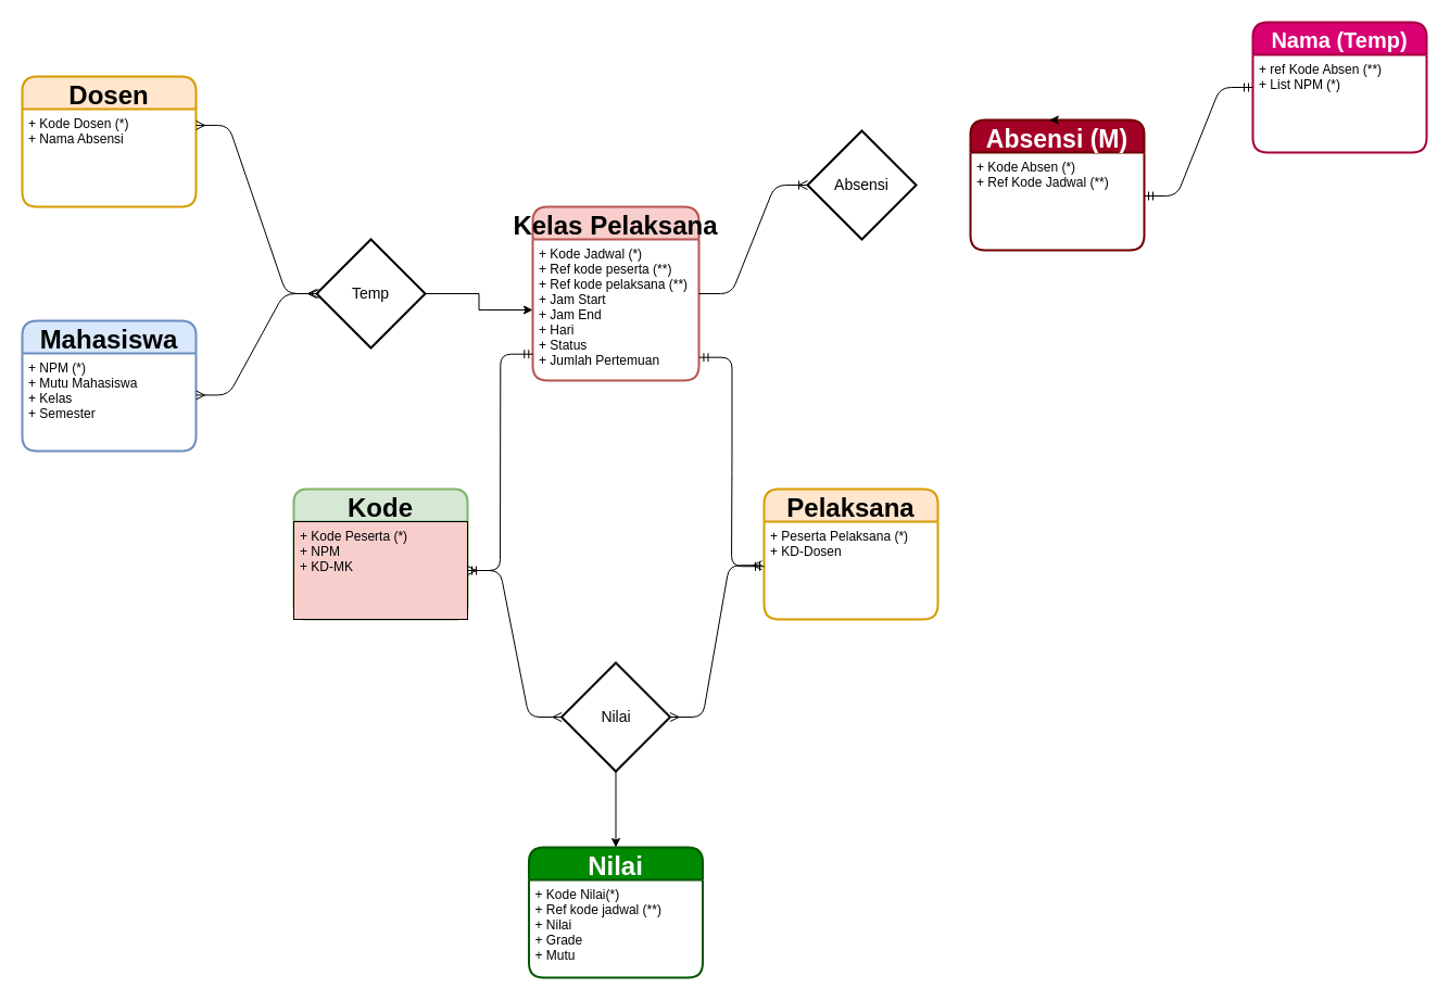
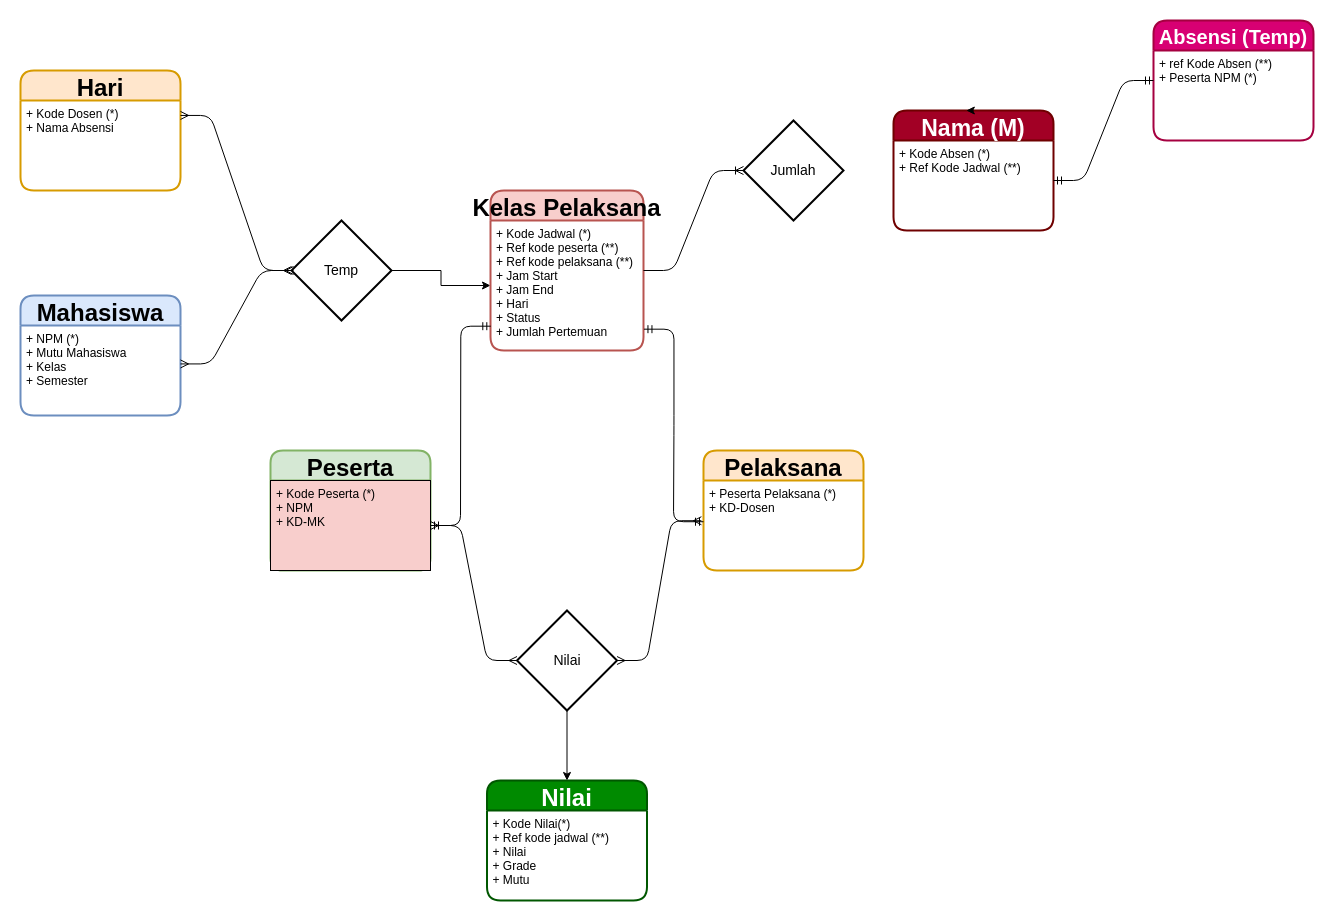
- <mxCell id="10" value="Nama (Temp)" style="swimlane;childLayout=stackLayout;horizontal=1;startSize=30;horizontalStack=0;fillColor=#d80073;rounded=1;fontSize=20;fontStyle=1;strokeWidth=2;resizeParent=0;resizeLast=1;shadow=0;dashed=0;align=center;strokeColor=#A50040;fontColor=#ffffff;" parent="1" vertex="1"><mxGeometry x="1153" y="20" width="160" height="120" as="geometry" /></mxCell>
+ <mxCell id="10" value="Absensi (Temp)" style="swimlane;childLayout=stackLayout;horizontal=1;startSize=30;horizontalStack=0;fillColor=#d80073;rounded=1;fontSize=20;fontStyle=1;strokeWidth=2;resizeParent=0;resizeLast=1;shadow=0;dashed=0;align=center;strokeColor=#A50040;fontColor=#ffffff;" parent="1" vertex="1"><mxGeometry x="1153" y="20" width="160" height="120" as="geometry" /></mxCell>
- <mxCell id="11" value="+ ref Kode Absen (**)&#10;+ List NPM (*)" style="align=left;strokeColor=none;fillColor=none;spacingLeft=4;fontSize=12;verticalAlign=top;resizable=0;rotatable=0;part=1;" parent="10" vertex="1"><mxGeometry y="30" width="160" height="90" as="geometry" /></mxCell>
+ <mxCell id="11" value="+ ref Kode Absen (**)&#10;+ Peserta NPM (*)" style="align=left;strokeColor=none;fillColor=none;spacingLeft=4;fontSize=12;verticalAlign=top;resizable=0;rotatable=0;part=1;" parent="10" vertex="1"><mxGeometry y="30" width="160" height="90" as="geometry" /></mxCell>
- <mxCell id="15" value="Dosen" style="swimlane;childLayout=stackLayout;horizontal=1;startSize=30;horizontalStack=0;fillColor=#ffe6cc;rounded=1;fontSize=24;fontStyle=1;strokeWidth=2;resizeParent=0;resizeLast=1;shadow=0;dashed=0;align=center;strokeColor=#d79b00;" parent="1" vertex="1"><mxGeometry x="20" y="70" width="160" height="120" as="geometry" /></mxCell>
+ <mxCell id="15" value="Hari" style="swimlane;childLayout=stackLayout;horizontal=1;startSize=30;horizontalStack=0;fillColor=#ffe6cc;rounded=1;fontSize=24;fontStyle=1;strokeWidth=2;resizeParent=0;resizeLast=1;shadow=0;dashed=0;align=center;strokeColor=#d79b00;" parent="1" vertex="1"><mxGeometry x="20" y="70" width="160" height="120" as="geometry" /></mxCell>
- <mxCell id="8" value="Absensi (M)" style="swimlane;childLayout=stackLayout;horizontal=1;startSize=30;horizontalStack=0;fillColor=#a20025;rounded=1;fontSize=23;fontStyle=1;strokeWidth=2;resizeParent=0;resizeLast=1;shadow=0;dashed=0;align=center;strokeColor=#6F0000;fontColor=#ffffff;" parent="1" vertex="1"><mxGeometry x="893" y="110" width="160" height="120" as="geometry" /></mxCell>
+ <mxCell id="8" value="Nama (M)" style="swimlane;childLayout=stackLayout;horizontal=1;startSize=30;horizontalStack=0;fillColor=#a20025;rounded=1;fontSize=23;fontStyle=1;strokeWidth=2;resizeParent=0;resizeLast=1;shadow=0;dashed=0;align=center;strokeColor=#6F0000;fontColor=#ffffff;" parent="1" vertex="1"><mxGeometry x="893" y="110" width="160" height="120" as="geometry" /></mxCell>
- <mxCell id="21" value="Absensi" style="shape=rhombus;strokeWidth=2;fontSize=17;perimeter=rhombusPerimeter;whiteSpace=wrap;html=1;align=center;fontSize=14;" parent="1" vertex="1"><mxGeometry x="743" y="120" width="100" height="100" as="geometry" /></mxCell>
+ <mxCell id="21" value="Jumlah" style="shape=rhombus;strokeWidth=2;fontSize=17;perimeter=rhombusPerimeter;whiteSpace=wrap;html=1;align=center;fontSize=14;" parent="1" vertex="1"><mxGeometry x="743" y="120" width="100" height="100" as="geometry" /></mxCell>
- <mxCell id="24" value="Kode" style="swimlane;childLayout=stackLayout;horizontal=1;startSize=30;horizontalStack=0;rounded=1;fontSize=24;fontStyle=1;strokeWidth=2;resizeParent=0;resizeLast=1;shadow=0;dashed=0;align=center;arcSize=14;swimlaneLine=1;fillColor=#d5e8d4;strokeColor=#82b366;" parent="1" vertex="1"><mxGeometry x="270" y="450" width="160" height="120" as="geometry" /></mxCell>
+ <mxCell id="24" value="Peserta" style="swimlane;childLayout=stackLayout;horizontal=1;startSize=30;horizontalStack=0;rounded=1;fontSize=24;fontStyle=1;strokeWidth=2;resizeParent=0;resizeLast=1;shadow=0;dashed=0;align=center;arcSize=14;swimlaneLine=1;fillColor=#d5e8d4;strokeColor=#82b366;" parent="1" vertex="1"><mxGeometry x="270" y="450" width="160" height="120" as="geometry" /></mxCell>
